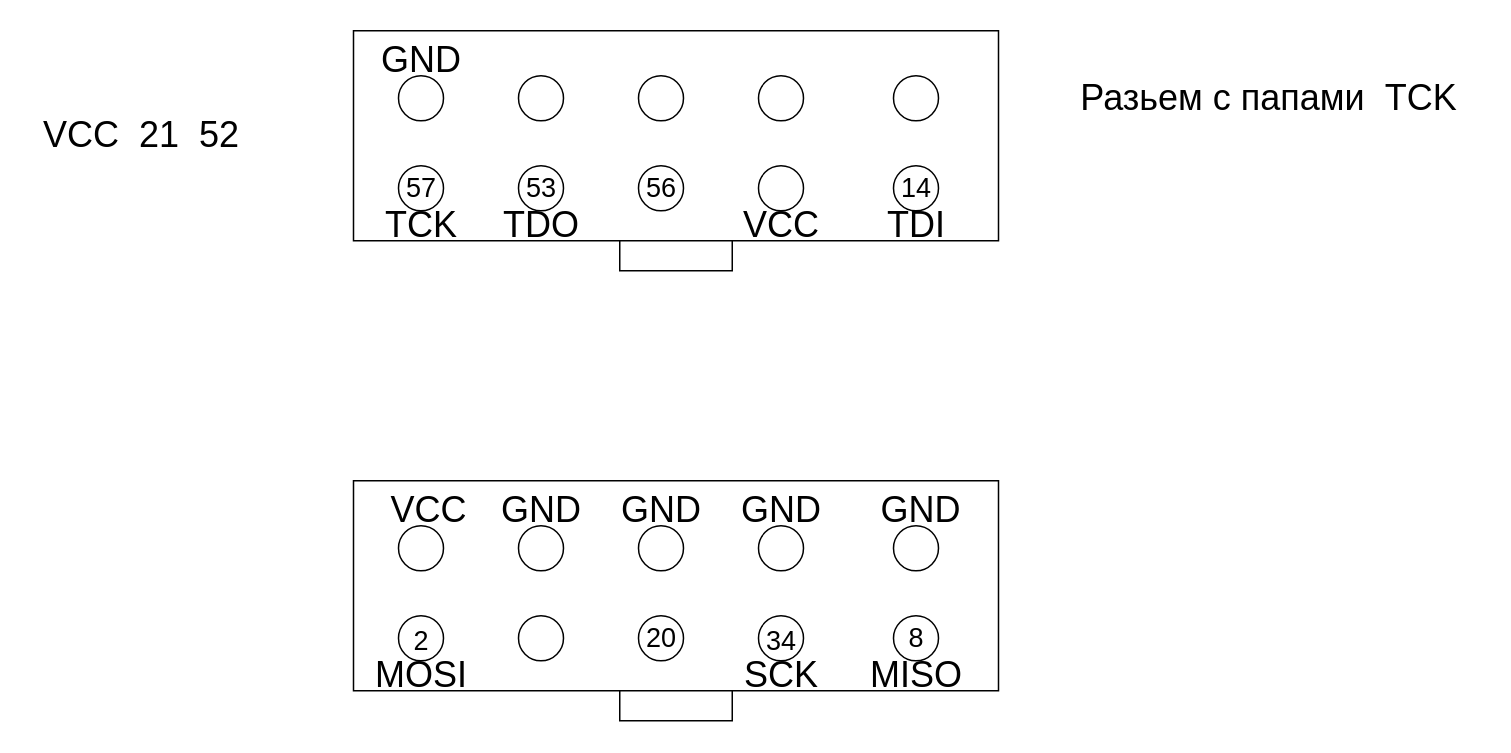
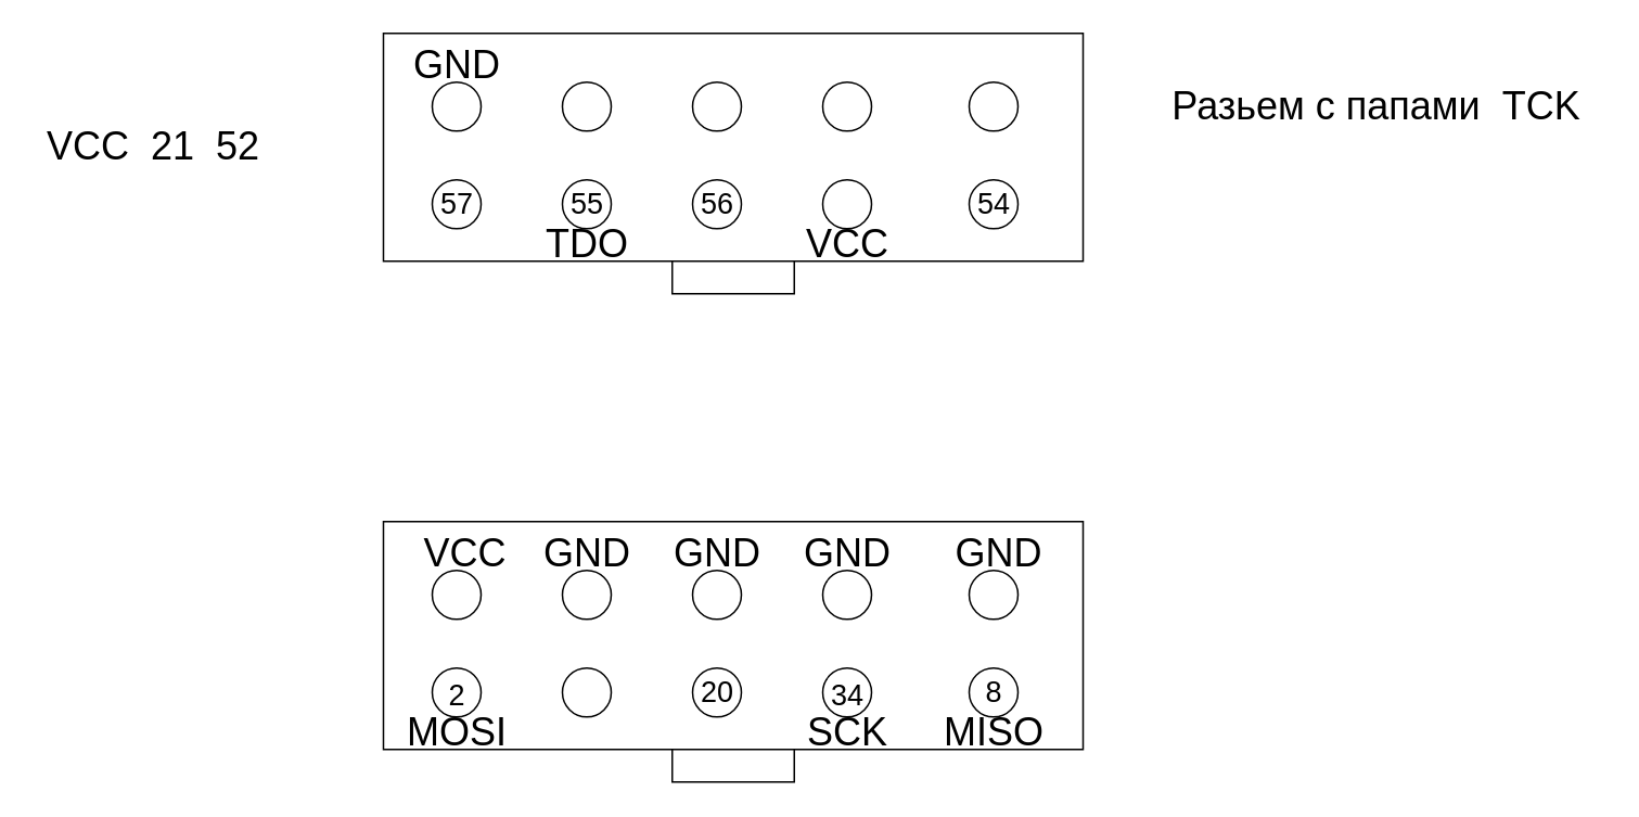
- <mxCell id="22" value="&lt;font style=&quot;font-size: 18px;&quot;&gt;53&lt;/font&gt;" style="text;html=1;align=center;verticalAlign=middle;resizable=0;points=[];autosize=1;strokeColor=none;fillColor=none;" vertex="1" parent="1"><mxGeometry x="340" y="115" width="40" height="20" as="geometry" /></mxCell>
+ <mxCell id="22" value="&lt;font style=&quot;font-size: 18px;&quot;&gt;55&lt;/font&gt;" style="text;html=1;align=center;verticalAlign=middle;resizable=0;points=[];autosize=1;strokeColor=none;fillColor=none;" vertex="1" parent="1"><mxGeometry x="340" y="115" width="40" height="20" as="geometry" /></mxCell>
- <mxCell id="21" value="&lt;font style=&quot;font-size: 18px;&quot;&gt;14&lt;/font&gt;" style="text;html=1;align=center;verticalAlign=middle;resizable=0;points=[];autosize=1;strokeColor=none;fillColor=none;" vertex="1" parent="1"><mxGeometry x="590" y="115" width="40" height="20" as="geometry" /></mxCell>
+ <mxCell id="21" value="&lt;font style=&quot;font-size: 18px;&quot;&gt;54&lt;/font&gt;" style="text;html=1;align=center;verticalAlign=middle;resizable=0;points=[];autosize=1;strokeColor=none;fillColor=none;" vertex="1" parent="1"><mxGeometry x="590" y="115" width="40" height="20" as="geometry" /></mxCell>
- <mxCell id="15" value="&lt;span style=&quot;font-size: 24px;&quot;&gt;TCK&lt;/span&gt;" style="text;html=1;align=center;verticalAlign=middle;resizable=0;points=[];autosize=1;strokeColor=none;fillColor=none;" vertex="1" parent="1"><mxGeometry x="250" y="140" width="60" height="20" as="geometry" /></mxCell>
- <mxCell id="18" value="&lt;span style=&quot;font-size: 24px;&quot;&gt;TDI&lt;/span&gt;" style="text;html=1;align=center;verticalAlign=middle;resizable=0;points=[];autosize=1;strokeColor=none;fillColor=none;" vertex="1" parent="1"><mxGeometry x="585" y="140" width="50" height="20" as="geometry" /></mxCell>
